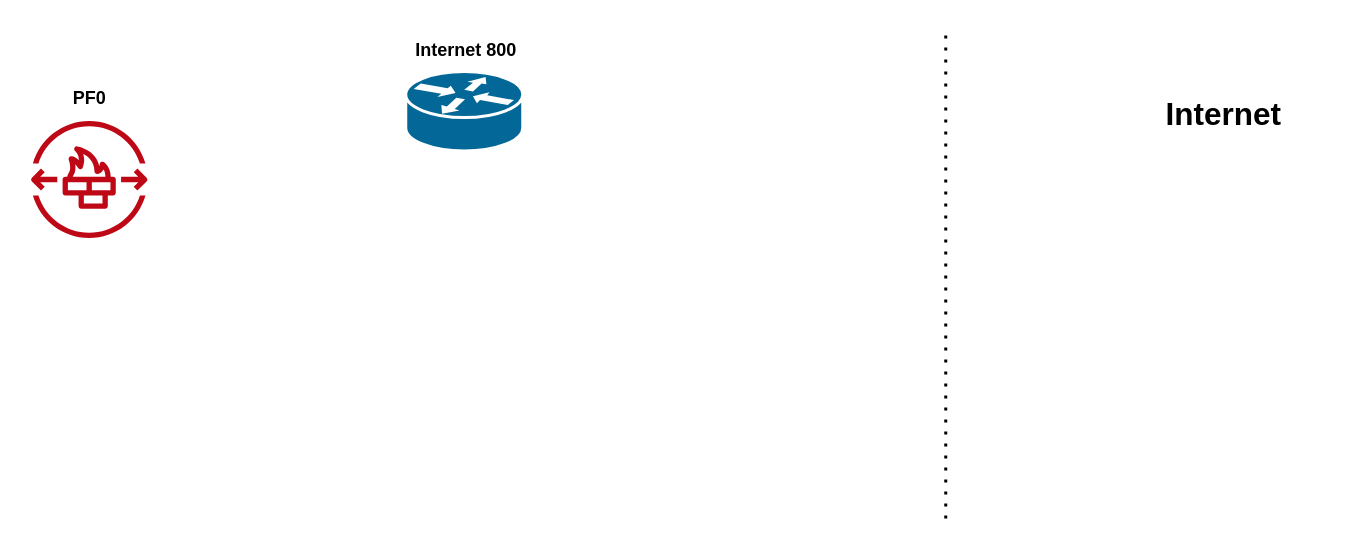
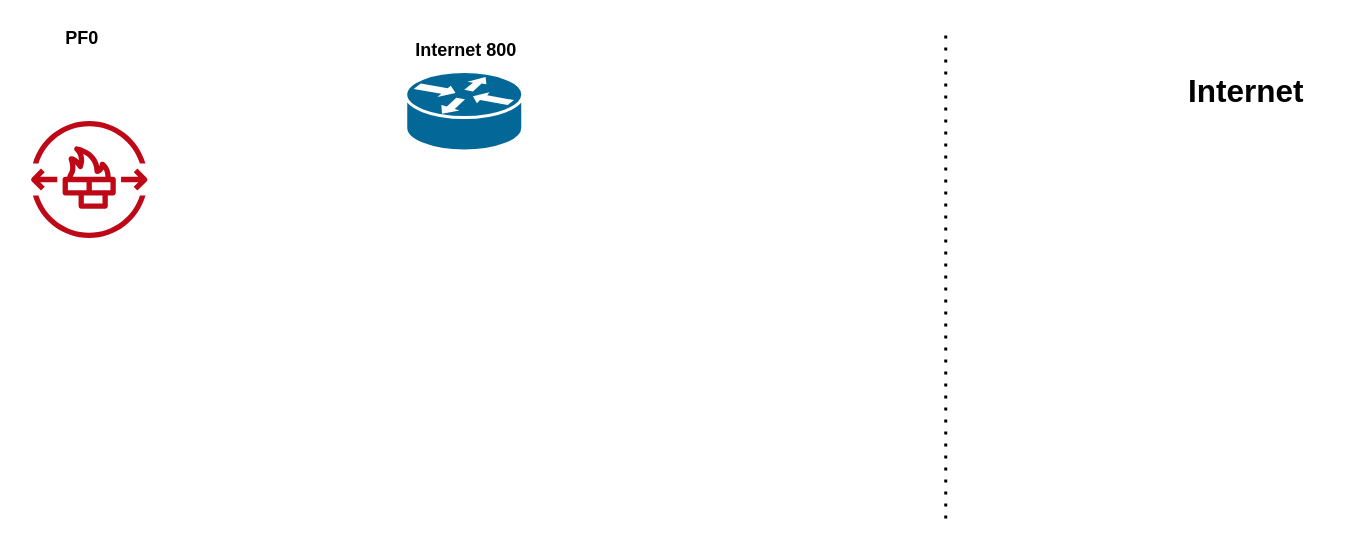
- <mxCell id="5" value="&lt;b&gt;PF0&lt;/b&gt;" style="text;html=1;align=center;verticalAlign=middle;resizable=0;points=[];autosize=1;strokeColor=none;fillColor=none;" vertex="1" parent="1"><mxGeometry x="34" y="50" width="50" height="30" as="geometry" /></mxCell>
+ <mxCell id="5" value="&lt;b&gt;PF0&lt;/b&gt;" style="text;html=1;align=center;verticalAlign=middle;resizable=0;points=[];autosize=1;strokeColor=none;fillColor=none;" vertex="1" parent="1"><mxGeometry x="29" y="10" width="50" height="30" as="geometry" /></mxCell>
- <mxCell id="7" value="&lt;font style=&quot;font-size: 21px;&quot;&gt;&lt;b&gt;Internet&lt;/b&gt;&lt;/font&gt;" style="text;html=1;align=center;verticalAlign=middle;resizable=0;points=[];autosize=1;strokeColor=none;fillColor=none;" vertex="1" parent="1"><mxGeometry x="765" y="55" width="100" height="40" as="geometry" /></mxCell>
+ <mxCell id="7" value="&lt;font style=&quot;font-size: 21px;&quot;&gt;&lt;b&gt;Internet&lt;/b&gt;&lt;/font&gt;" style="text;html=1;align=center;verticalAlign=middle;resizable=0;points=[];autosize=1;strokeColor=none;fillColor=none;" vertex="1" parent="1"><mxGeometry x="780" y="40" width="100" height="40" as="geometry" /></mxCell>
